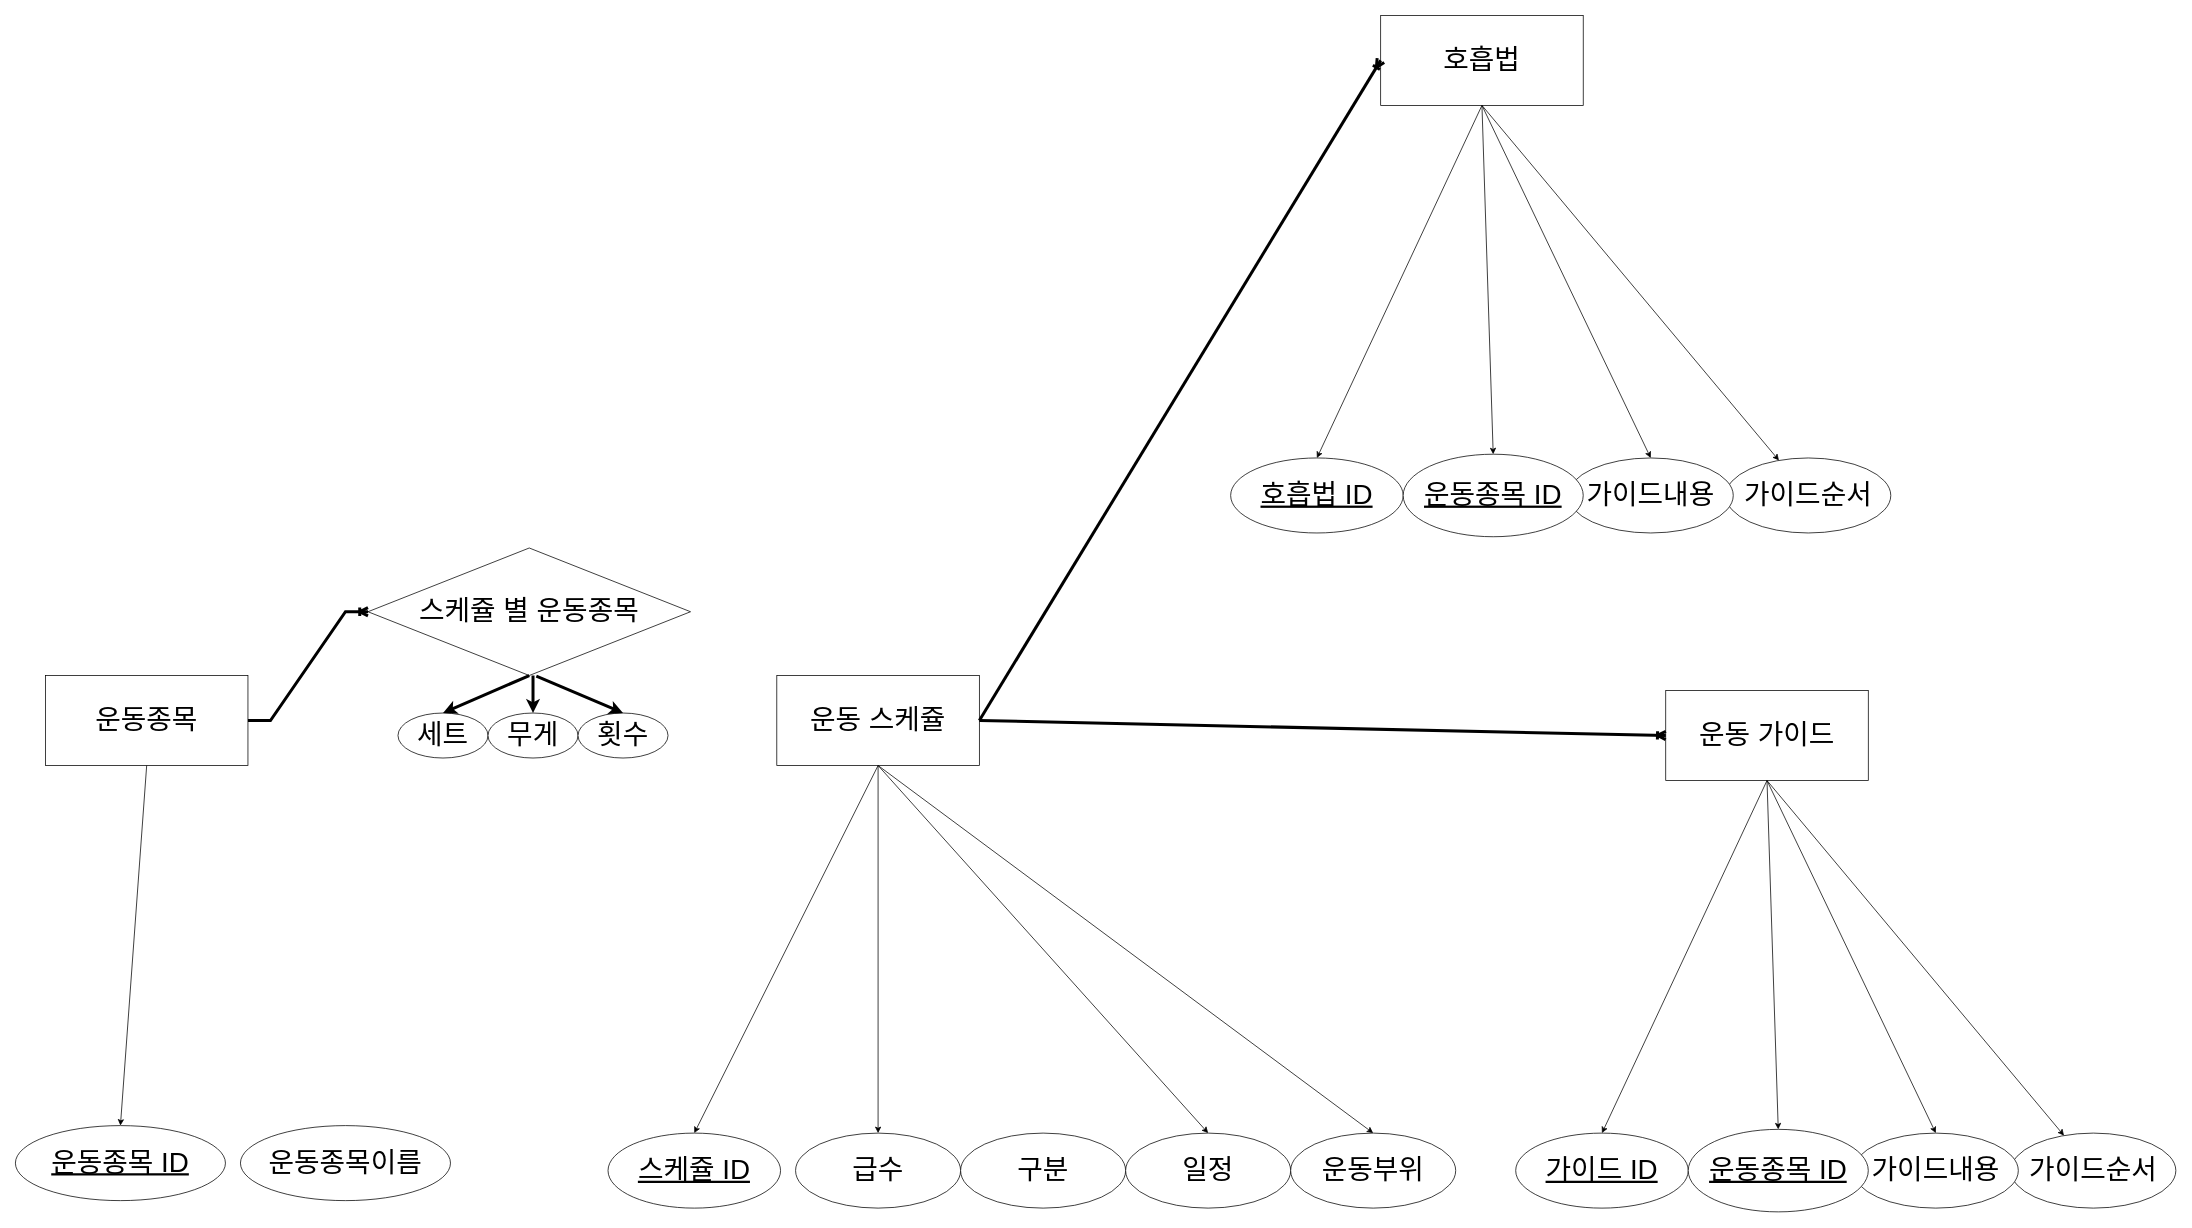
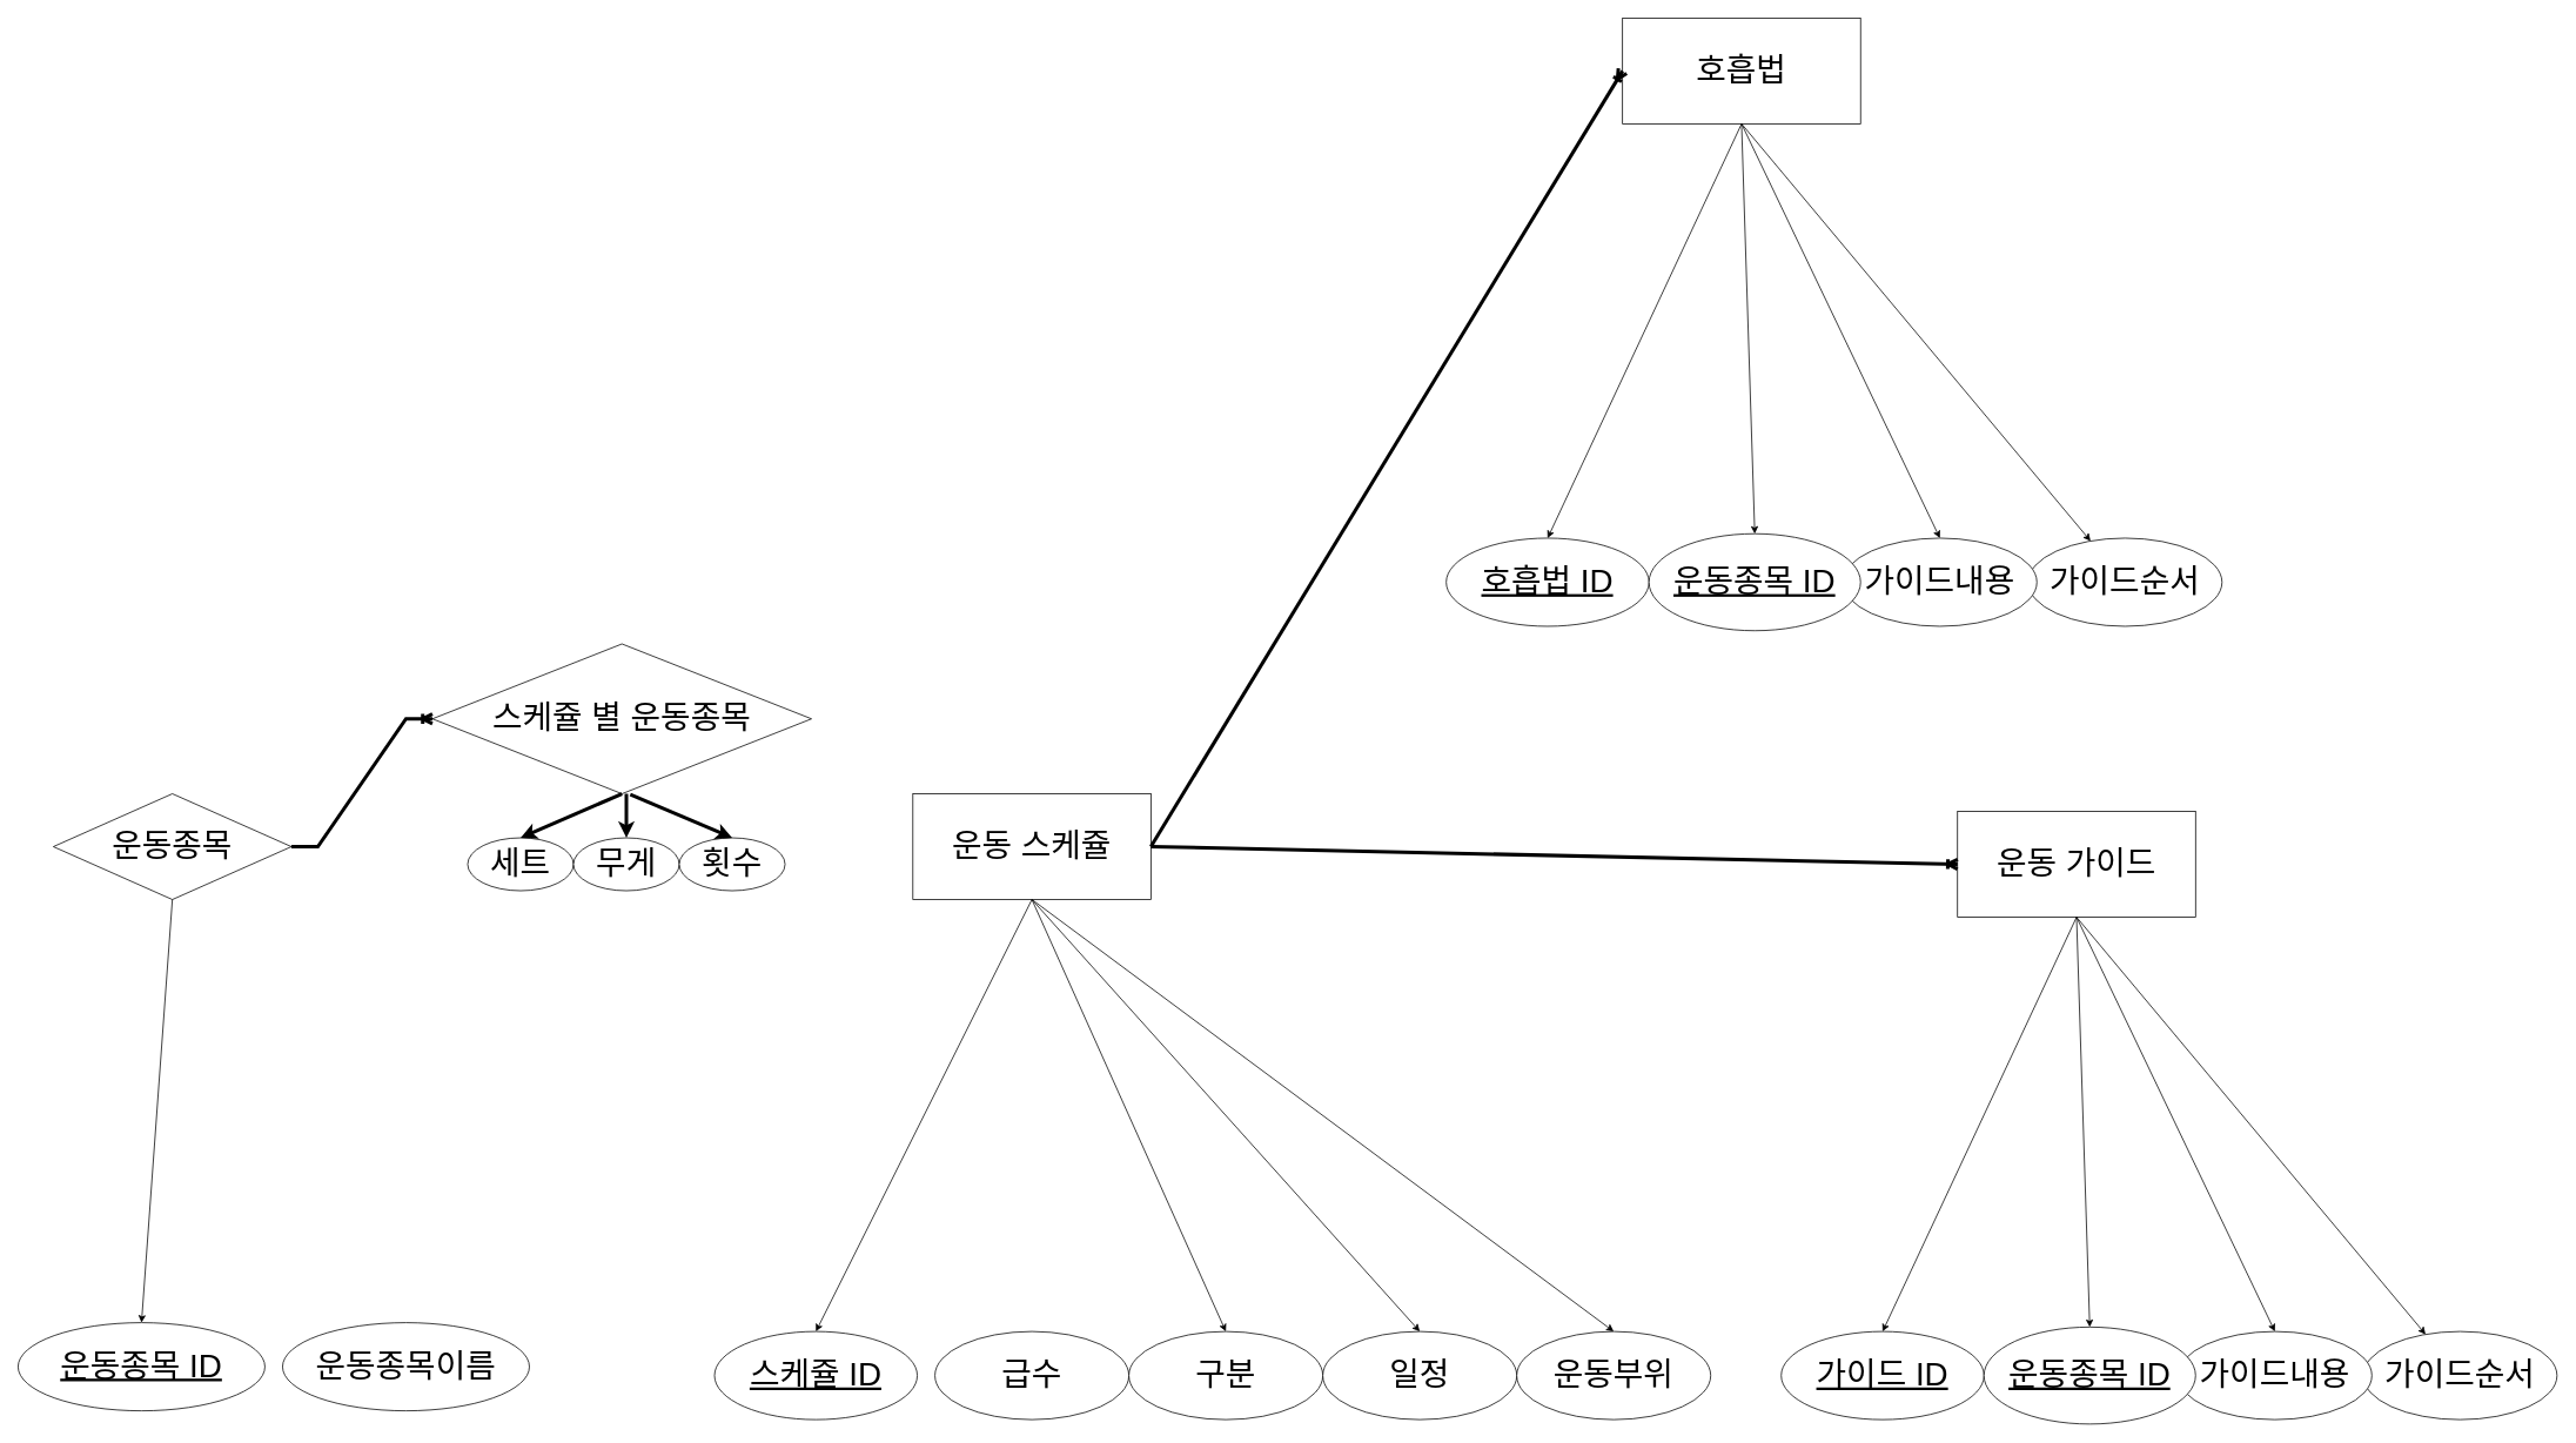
- <mxCell id="12" value="&lt;font style=&quot;font-size: 37px;&quot;&gt;운동종목&lt;/font&gt;" style="rounded=0;whiteSpace=wrap;html=1;strokeWidth=1;" vertex="1" parent="1"><mxGeometry x="60" y="900" width="270" height="120" as="geometry" /></mxCell>
+ <mxCell id="12" value="&lt;font style=&quot;font-size: 37px;&quot;&gt;운동종목&lt;/font&gt;" style="rhombus;whiteSpace=wrap;html=1;strokeWidth=1;" vertex="1" parent="1"><mxGeometry x="60" y="900" width="270" height="120" as="geometry" /></mxCell>
- <mxCell id="9" value="" style="endArrow=classic;html=1;rounded=0;fontSize=37;exitX=0.5;exitY=1;exitDx=0;exitDy=0;" edge="1" parent="1" source="2" target="4"><mxGeometry width="50" height="50" relative="1" as="geometry"><mxPoint x="1175.527" y="1050" as="sourcePoint" /><mxPoint x="1179.655" y="1520" as="targetPoint" /></mxGeometry></mxCell>
+ <mxCell id="9" value="" style="endArrow=classic;html=1;rounded=0;fontSize=37;entryX=0.5;entryY=0;entryDx=0;entryDy=0;exitX=0.5;exitY=1;exitDx=0;exitDy=0;" edge="1" parent="1" source="2" target="5"><mxGeometry width="50" height="50" relative="1" as="geometry"><mxPoint x="1175.527" y="1050" as="sourcePoint" /><mxPoint x="1179.655" y="1520" as="targetPoint" /></mxGeometry></mxCell>
